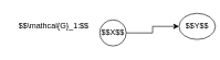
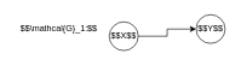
- <mxCell id="5" value="$$Y$$" style="ellipse;whiteSpace=wrap;html=1;" vertex="1" parent="1"><mxGeometry x="270" y="20" width="55" height="40" as="geometry" /></mxCell>
+ <mxCell id="5" value="$$Y$$" style="ellipse;whiteSpace=wrap;html=1;" vertex="1" parent="1"><mxGeometry x="270" y="20" width="40" height="40" as="geometry" /></mxCell>
